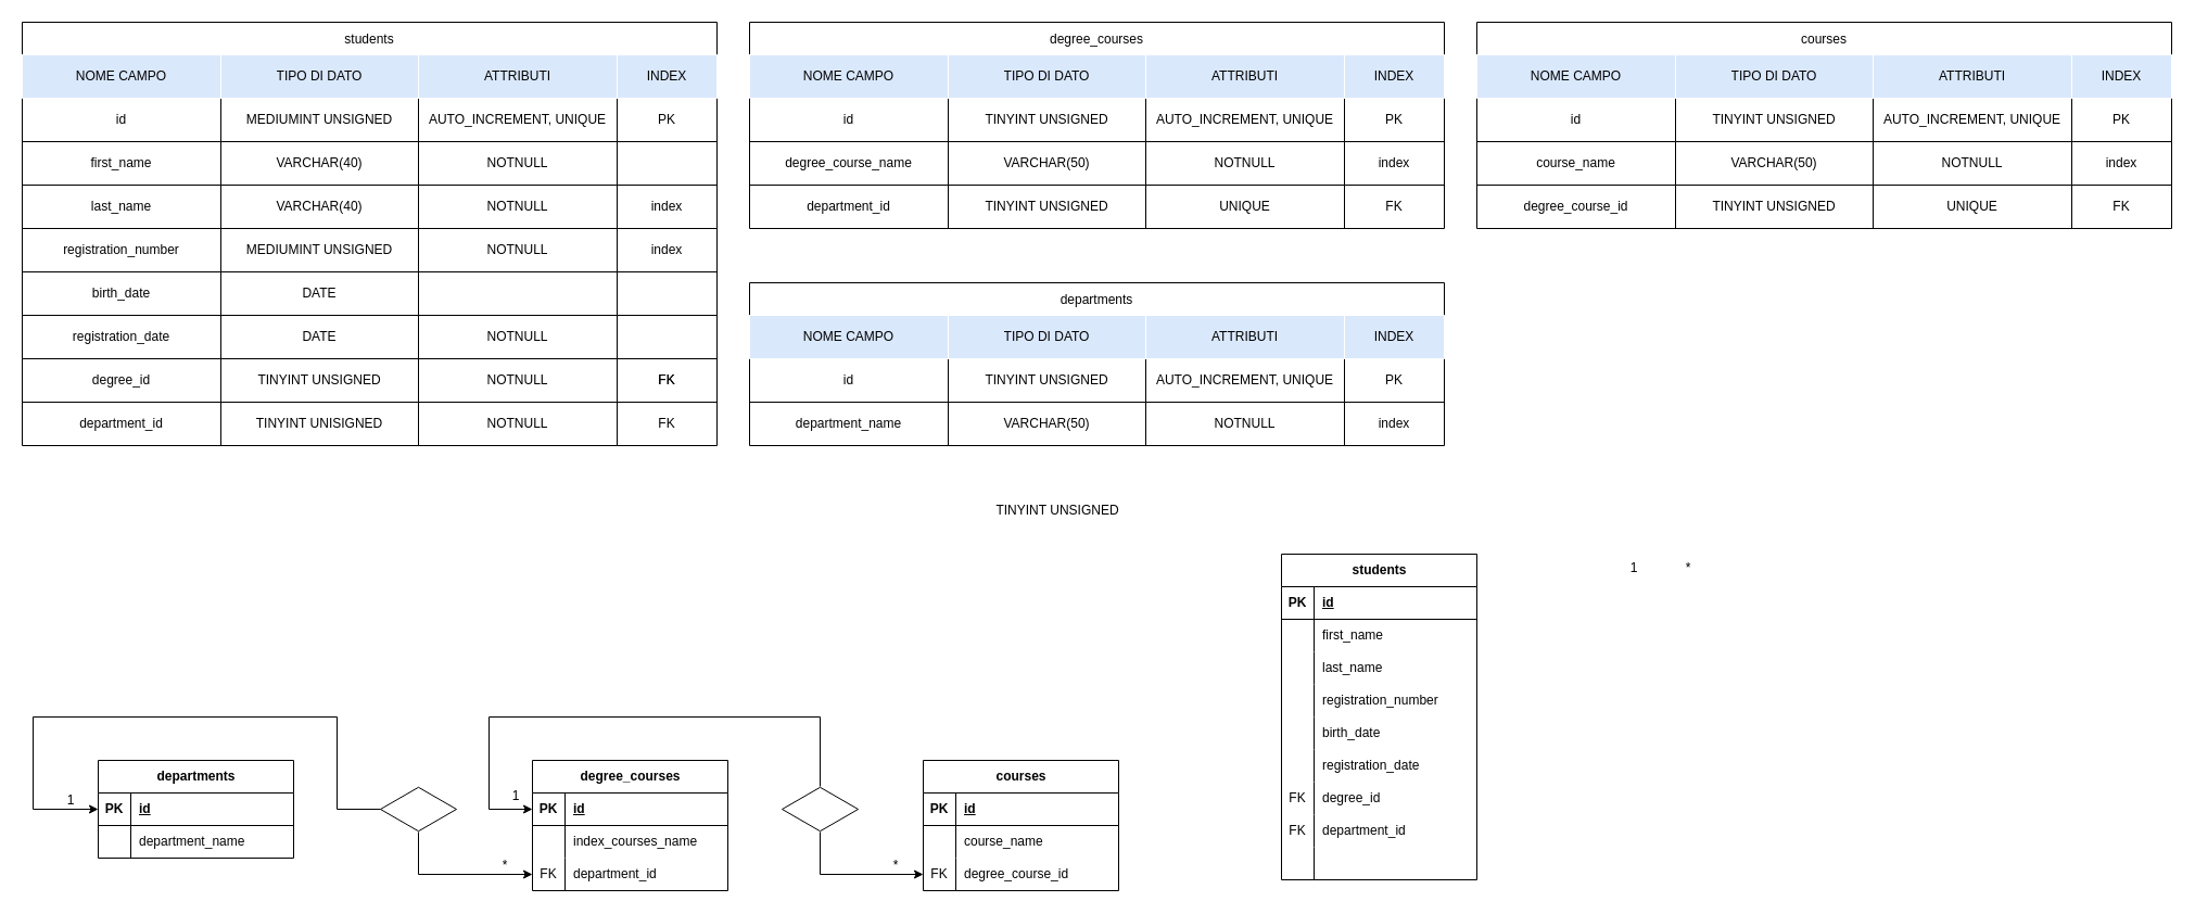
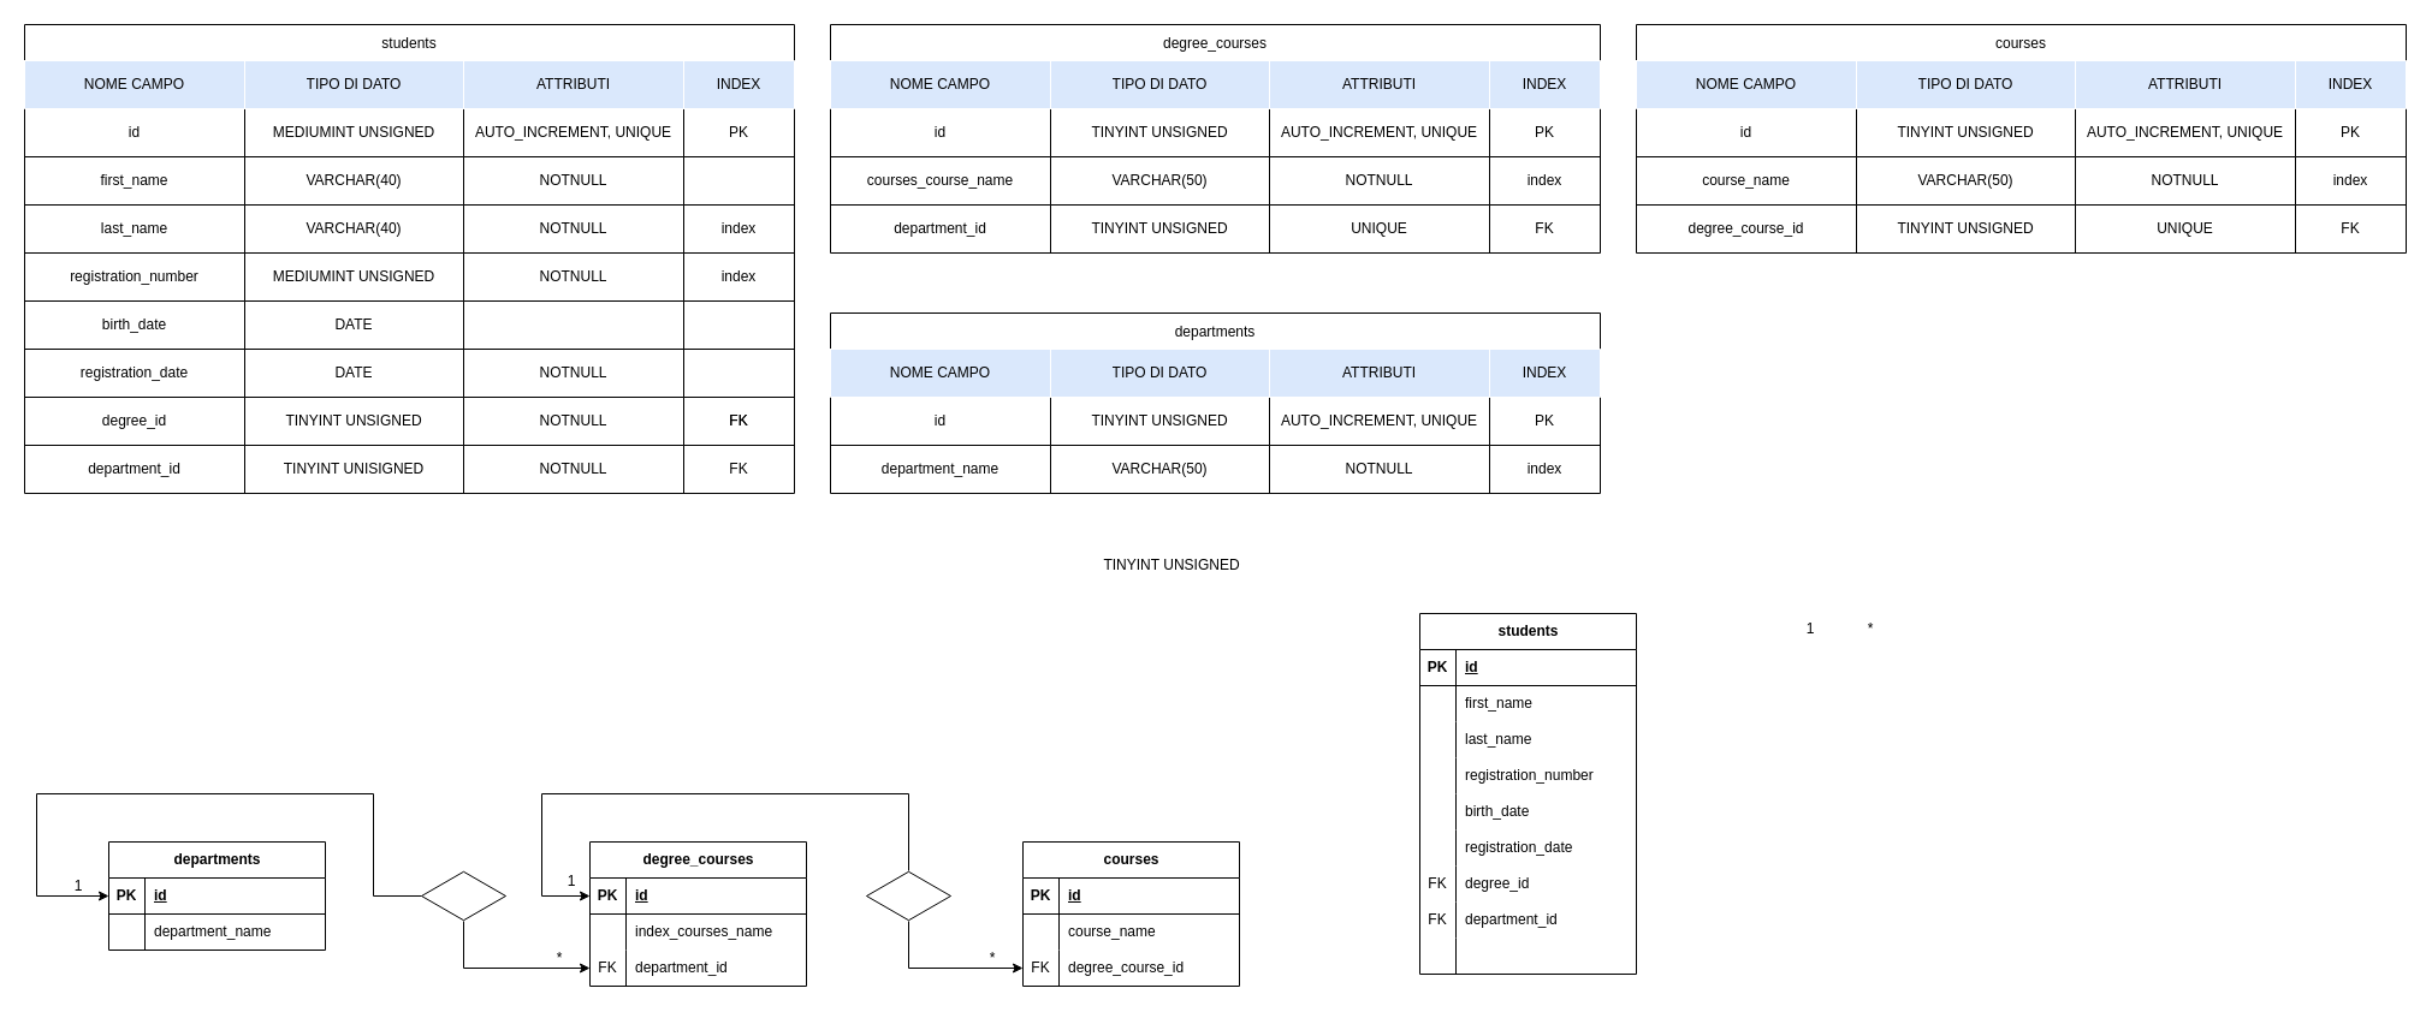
- <mxCell id="97" value="degree_course_name" style="shape=partialRectangle;html=1;whiteSpace=wrap;connectable=0;strokeColor=inherit;overflow=hidden;fillColor=none;top=0;left=0;bottom=0;right=0;pointerEvents=1;fontSize=12;" vertex="1" parent="96"><mxGeometry width="183" height="40" as="geometry"><mxRectangle width="183" height="40" as="alternateBounds" /></mxGeometry></mxCell>
+ <mxCell id="97" value="courses_course_name" style="shape=partialRectangle;html=1;whiteSpace=wrap;connectable=0;strokeColor=inherit;overflow=hidden;fillColor=none;top=0;left=0;bottom=0;right=0;pointerEvents=1;fontSize=12;" vertex="1" parent="96"><mxGeometry width="183" height="40" as="geometry"><mxRectangle width="183" height="40" as="alternateBounds" /></mxGeometry></mxCell>
